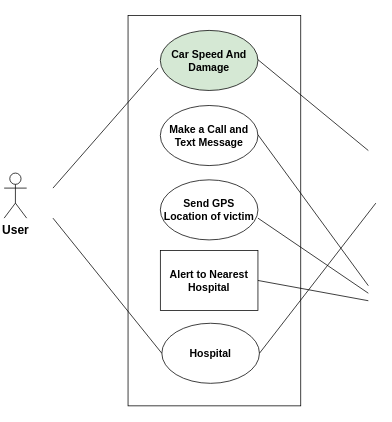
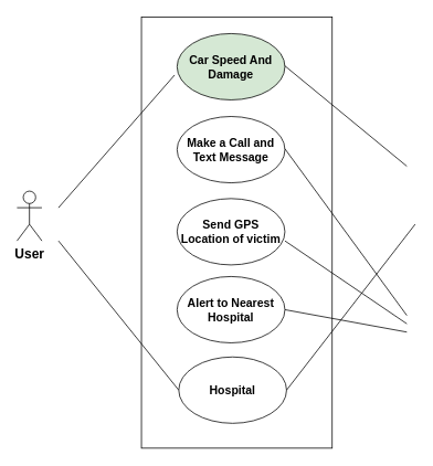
- <mxCell id="2" value="&lt;b&gt;&lt;font style=&quot;font-size: 16px;&quot;&gt;User&lt;/font&gt;&lt;/b&gt;" style="shape=umlActor;verticalLabelPosition=bottom;verticalAlign=top;html=1;outlineConnect=0;" vertex="1" parent="1"><mxGeometry x="5" y="230" width="30" height="60" as="geometry" /></mxCell>
+ <mxCell id="2" value="&lt;b&gt;&lt;font style=&quot;font-size: 16px;&quot;&gt;User&lt;/font&gt;&lt;/b&gt;" style="shape=umlActor;verticalLabelPosition=bottom;verticalAlign=top;html=1;outlineConnect=0;" vertex="1" parent="1"><mxGeometry x="20" y="230" width="30" height="60" as="geometry" /></mxCell>
- <mxCell id="7" value="&lt;b style=&quot;border-color: var(--border-color);&quot;&gt;&lt;font style=&quot;border-color: var(--border-color); font-size: 14px;&quot;&gt;Alert to Nearest Hospital&lt;/font&gt;&lt;/b&gt;" style="whiteSpace=wrap;html=1;rounded=0;" vertex="1" parent="1"><mxGeometry x="213" y="333" width="130" height="80" as="geometry" /></mxCell>
+ <mxCell id="7" value="&lt;b style=&quot;border-color: var(--border-color);&quot;&gt;&lt;font style=&quot;border-color: var(--border-color); font-size: 14px;&quot;&gt;Alert to Nearest Hospital&lt;/font&gt;&lt;/b&gt;" style="ellipse;whiteSpace=wrap;html=1;" vertex="1" parent="1"><mxGeometry x="213" y="333" width="130" height="80" as="geometry" /></mxCell>
